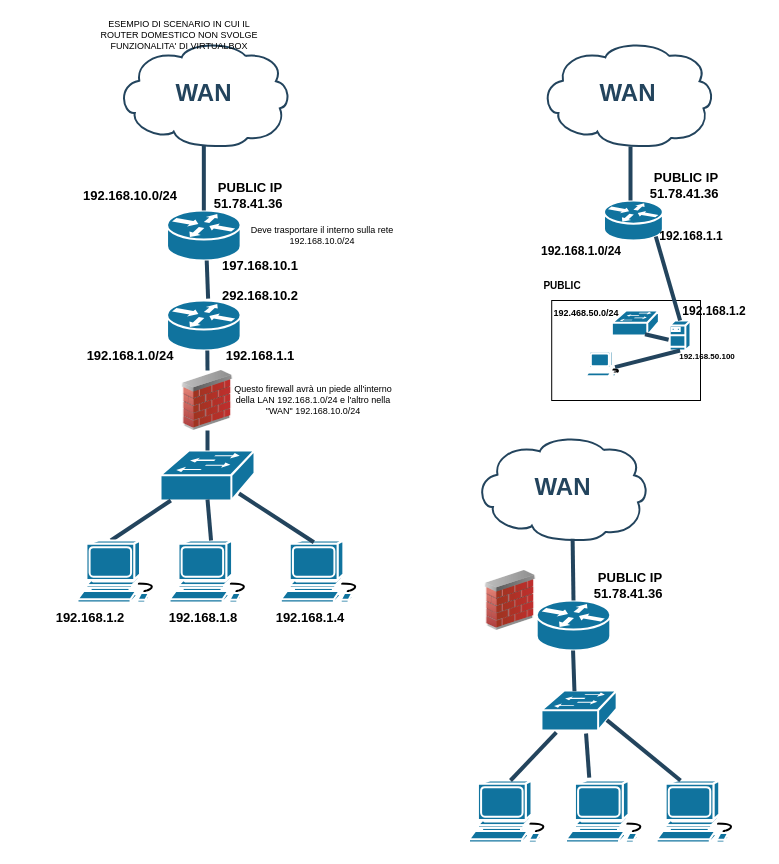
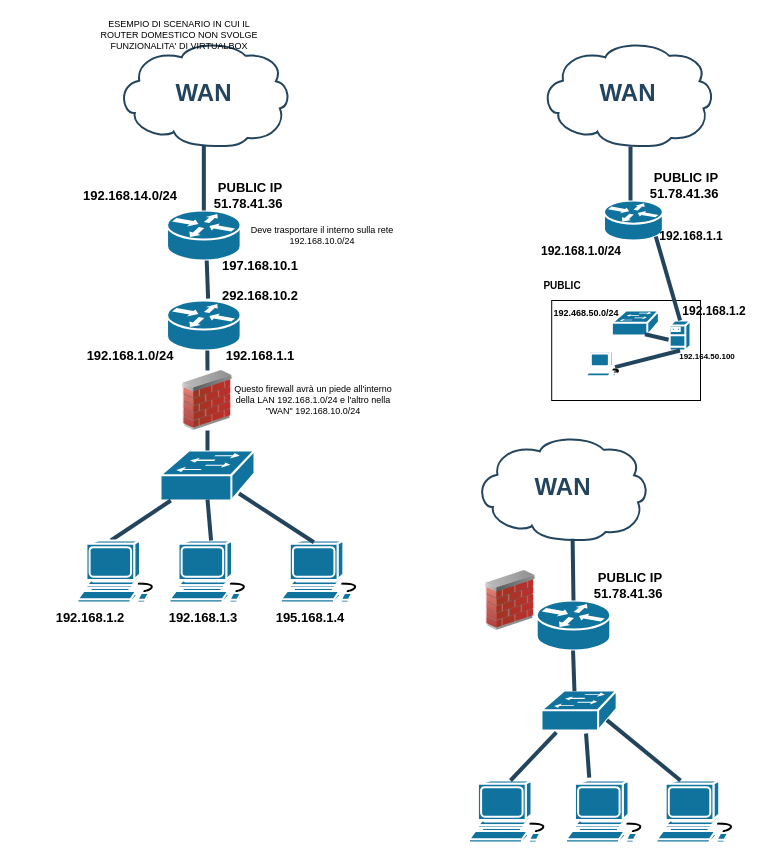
- <mxCell id="21" value="192.168.10.0/24" style="text;html=1;strokeColor=none;fillColor=none;align=center;verticalAlign=middle;whiteSpace=wrap;rounded=0;fontSize=13;fontStyle=1" vertex="1" parent="1"><mxGeometry x="60.34" y="180" width="140" height="30" as="geometry" /></mxCell>
+ <mxCell id="21" value="192.168.14.0/24" style="text;html=1;strokeColor=none;fillColor=none;align=center;verticalAlign=middle;whiteSpace=wrap;rounded=0;fontSize=13;fontStyle=1" vertex="1" parent="1"><mxGeometry x="60.34" y="180" width="140" height="30" as="geometry" /></mxCell>
- <mxCell id="40" value="&lt;font style=&quot;font-size: 8px;&quot;&gt;192.168.50.100&lt;/font&gt;" style="text;html=1;strokeColor=none;fillColor=none;align=center;verticalAlign=middle;whiteSpace=wrap;rounded=0;fontSize=13;fontStyle=1" vertex="1" parent="1"><mxGeometry x="673.58" y="350.5" width="65.63" height="7.5" as="geometry" /></mxCell>
+ <mxCell id="40" value="&lt;font style=&quot;font-size: 8px;&quot;&gt;192.164.50.100&lt;/font&gt;" style="text;html=1;strokeColor=none;fillColor=none;align=center;verticalAlign=middle;whiteSpace=wrap;rounded=0;fontSize=13;fontStyle=1" vertex="1" parent="1"><mxGeometry x="673.58" y="350.5" width="65.63" height="7.5" as="geometry" /></mxCell>
- <mxCell id="25" value="192.168.1.8" style="text;html=1;strokeColor=none;fillColor=none;align=center;verticalAlign=middle;whiteSpace=wrap;rounded=0;fontSize=13;fontStyle=1" vertex="1" parent="1"><mxGeometry x="133.34" y="602" width="140" height="30" as="geometry" /></mxCell>
+ <mxCell id="25" value="192.168.1.3" style="text;html=1;strokeColor=none;fillColor=none;align=center;verticalAlign=middle;whiteSpace=wrap;rounded=0;fontSize=13;fontStyle=1" vertex="1" parent="1"><mxGeometry x="133.34" y="602" width="140" height="30" as="geometry" /></mxCell>
- <mxCell id="26" value="192.168.1.4" style="text;html=1;strokeColor=none;fillColor=none;align=center;verticalAlign=middle;whiteSpace=wrap;rounded=0;fontSize=13;fontStyle=1" vertex="1" parent="1"><mxGeometry x="240.13" y="602" width="140" height="30" as="geometry" /></mxCell>
+ <mxCell id="26" value="195.168.1.4" style="text;html=1;strokeColor=none;fillColor=none;align=center;verticalAlign=middle;whiteSpace=wrap;rounded=0;fontSize=13;fontStyle=1" vertex="1" parent="1"><mxGeometry x="240.13" y="602" width="140" height="30" as="geometry" /></mxCell>
